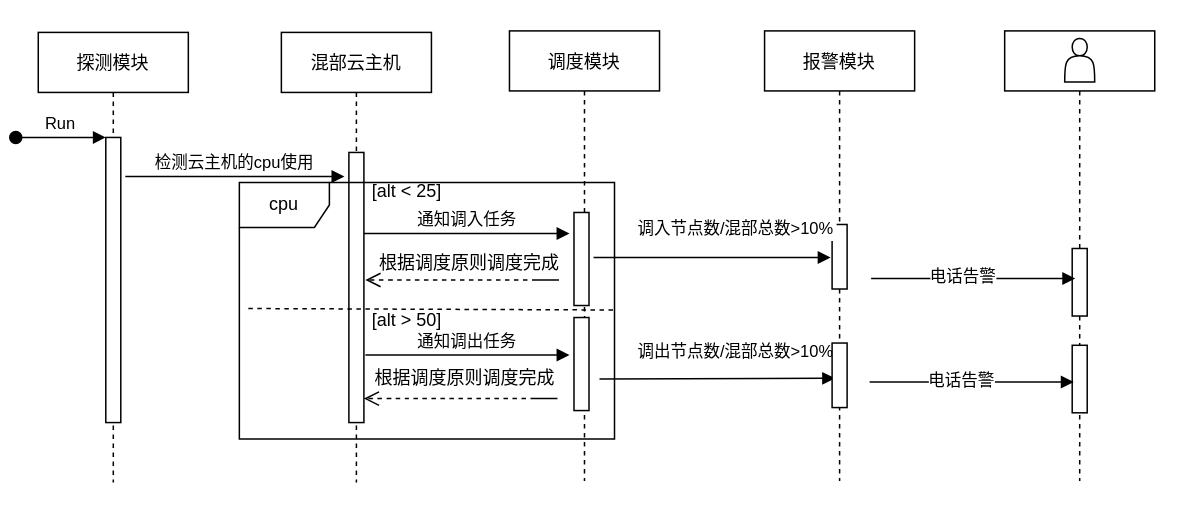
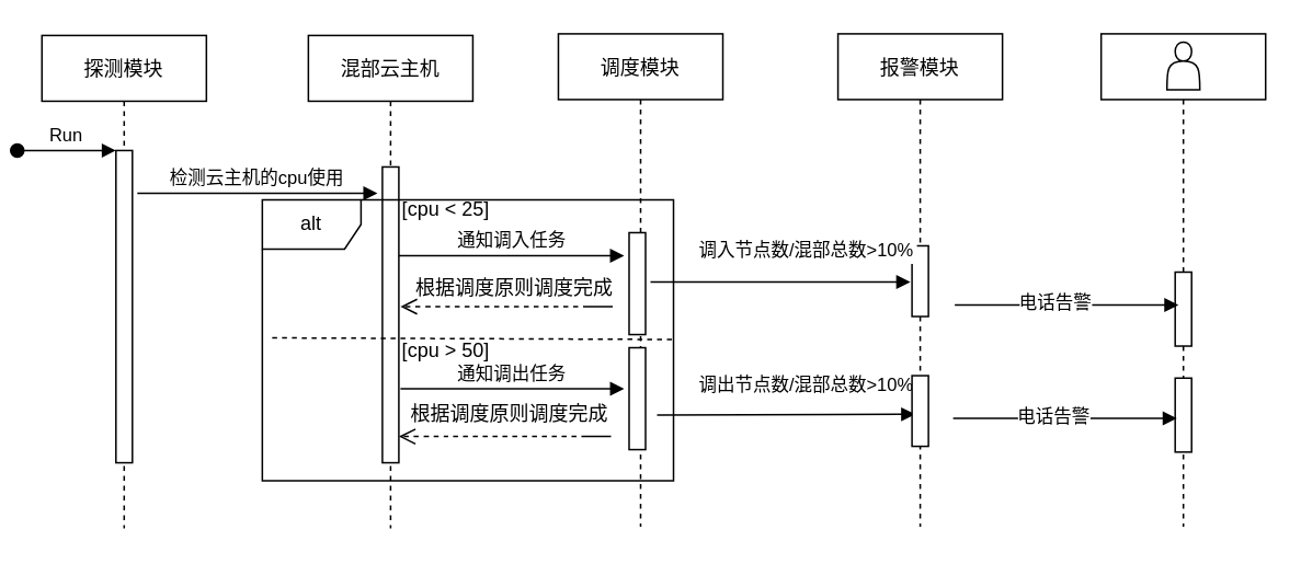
- <mxCell id="30" value="&amp;nbsp; &amp;nbsp; &amp;nbsp; &amp;nbsp; [alt &amp;lt; 25]" style="text;html=1;align=center;verticalAlign=middle;resizable=0;points=[];autosize=1;" vertex="1" parent="1"><mxGeometry x="202" y="117" width="100" height="20" as="geometry" /></mxCell>
+ <mxCell id="30" value="&amp;nbsp; &amp;nbsp; &amp;nbsp; &amp;nbsp; [cpu &amp;lt; 25]" style="text;html=1;align=center;verticalAlign=middle;resizable=0;points=[];autosize=1;" vertex="1" parent="1"><mxGeometry x="202" y="117" width="100" height="20" as="geometry" /></mxCell>
- <mxCell id="12" value="cpu" style="shape=umlFrame;whiteSpace=wrap;html=1;" vertex="1" parent="8"><mxGeometry x="-180" y="101" width="250" height="171" as="geometry" /></mxCell>
+ <mxCell id="12" value="alt" style="shape=umlFrame;whiteSpace=wrap;html=1;" vertex="1" parent="8"><mxGeometry x="-180" y="101" width="250" height="171" as="geometry" /></mxCell>
- <mxCell id="31" value="&amp;nbsp; &amp;nbsp; &amp;nbsp; &amp;nbsp; [alt &amp;gt; 50]" style="text;html=1;align=center;verticalAlign=middle;resizable=0;points=[];autosize=1;" vertex="1" parent="1"><mxGeometry x="202" y="203" width="100" height="20" as="geometry" /></mxCell>
+ <mxCell id="31" value="&amp;nbsp; &amp;nbsp; &amp;nbsp; &amp;nbsp; [cpu &amp;gt; 50]" style="text;html=1;align=center;verticalAlign=middle;resizable=0;points=[];autosize=1;" vertex="1" parent="1"><mxGeometry x="202" y="203" width="100" height="20" as="geometry" /></mxCell>
